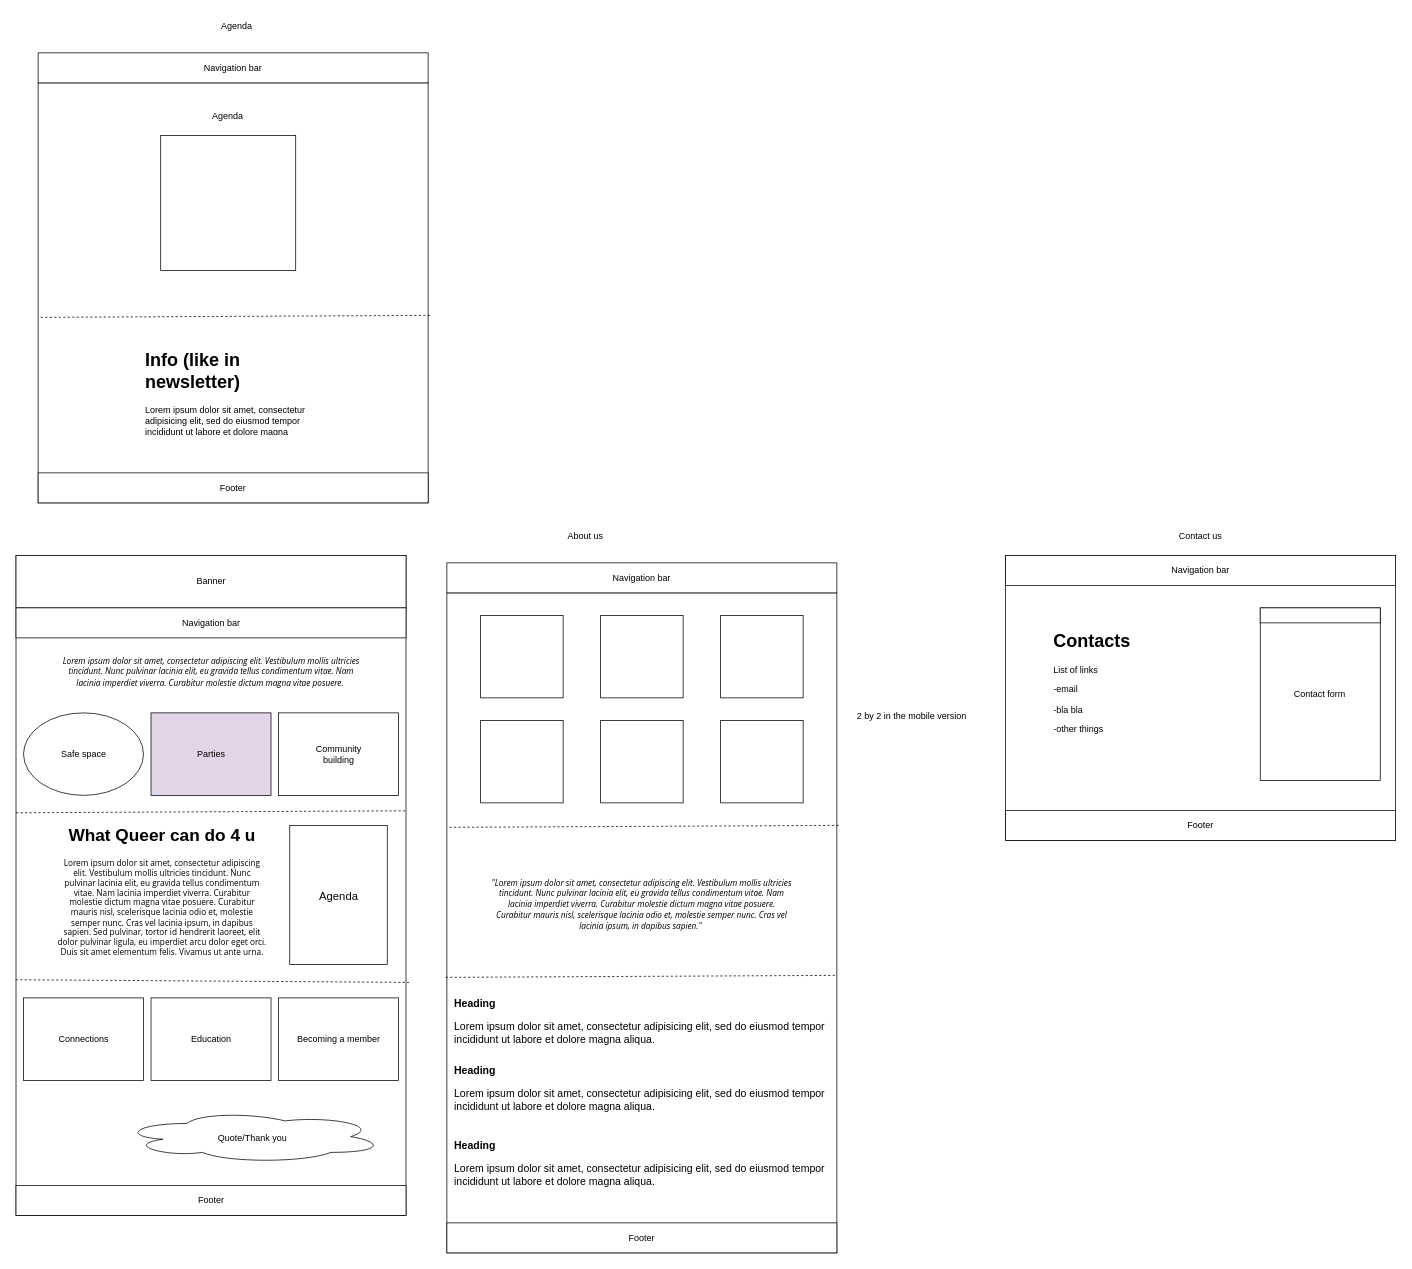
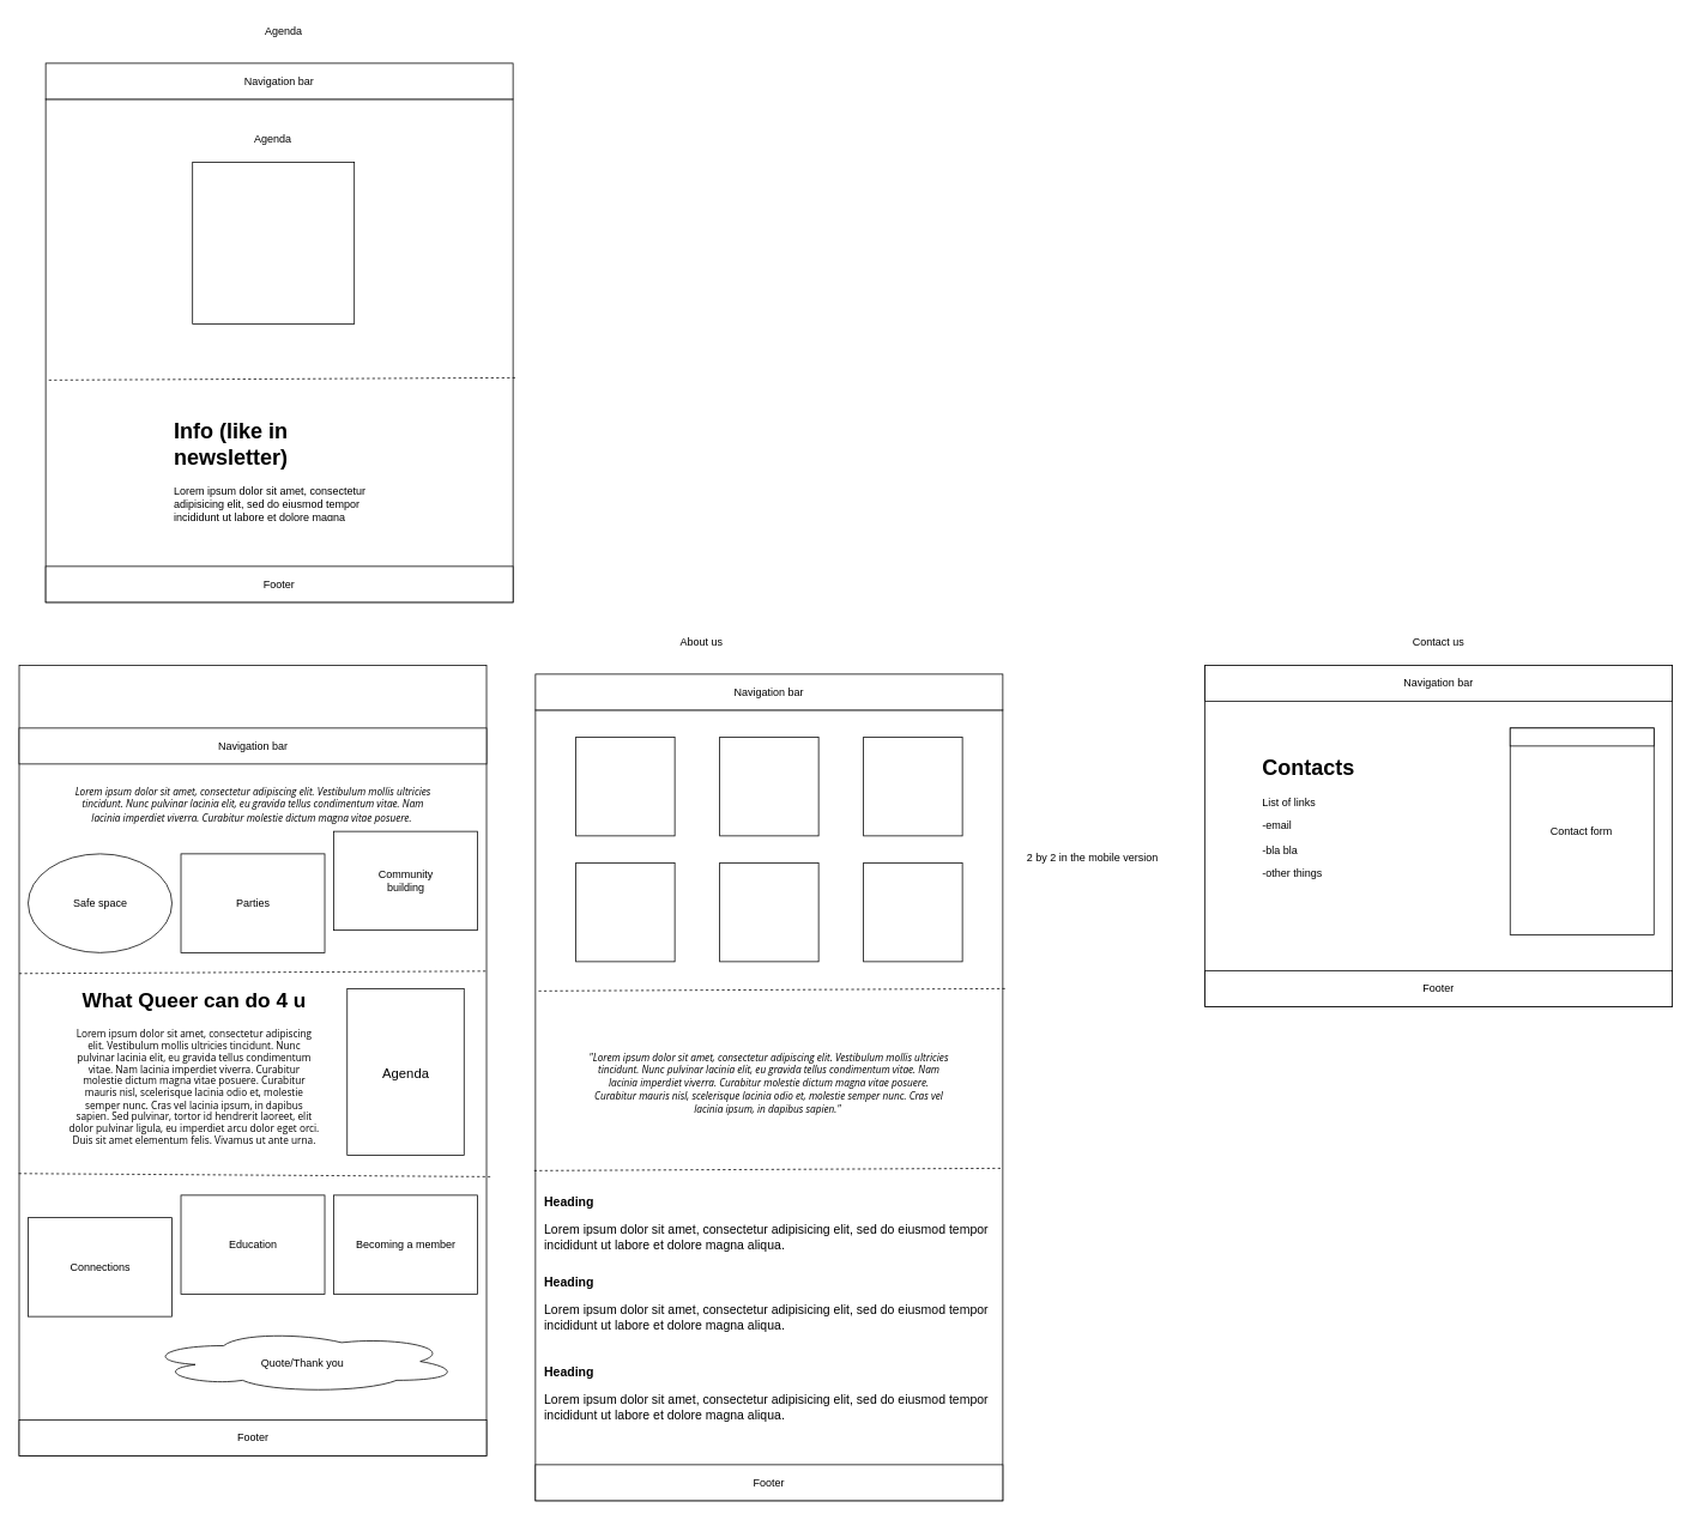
- <mxCell id="3" value="Banner" style="rounded=0;whiteSpace=wrap;html=1;" parent="1" vertex="1"><mxGeometry x="20.52" y="740" width="520" height="70" as="geometry" /></mxCell>
- <mxCell id="6" value="Parties" style="rounded=0;whiteSpace=wrap;html=1;fillColor=#e1d5e7;" parent="1" vertex="1"><mxGeometry x="200.52" y="950" width="160" height="110" as="geometry" /></mxCell>
+ <mxCell id="6" value="Parties" style="rounded=0;whiteSpace=wrap;html=1;" parent="1" vertex="1"><mxGeometry x="200.52" y="950" width="160" height="110" as="geometry" /></mxCell>
- <mxCell id="7" value="Community&lt;br&gt;building" style="rounded=0;whiteSpace=wrap;html=1;" parent="1" vertex="1"><mxGeometry x="370.52" y="950" width="160" height="110" as="geometry" /></mxCell>
+ <mxCell id="7" value="Community&lt;br&gt;building" style="rounded=0;whiteSpace=wrap;html=1;" parent="1" vertex="1"><mxGeometry x="370.52" y="925" width="160" height="110" as="geometry" /></mxCell>
- <mxCell id="12" value="Connections" style="rounded=0;whiteSpace=wrap;html=1;" parent="1" vertex="1"><mxGeometry x="30.52" y="1330" width="160" height="110" as="geometry" /></mxCell>
+ <mxCell id="12" value="Connections" style="rounded=0;whiteSpace=wrap;html=1;" parent="1" vertex="1"><mxGeometry x="30.52" y="1355" width="160" height="110" as="geometry" /></mxCell>
